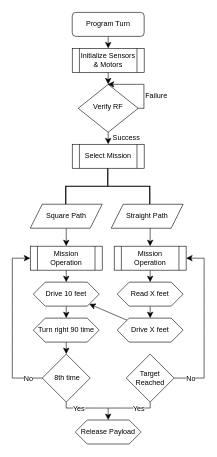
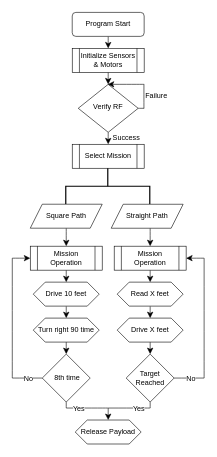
- <mxCell id="3" value="Program Turn" style="rounded=1;whiteSpace=wrap;html=1;fontSize=12;glass=0;strokeWidth=1;shadow=0;" parent="1" vertex="1"><mxGeometry x="120" y="20" width="120" height="40" as="geometry" /></mxCell>
+ <mxCell id="3" value="Program Start" style="rounded=1;whiteSpace=wrap;html=1;fontSize=12;glass=0;strokeWidth=1;shadow=0;" parent="1" vertex="1"><mxGeometry x="120" y="20" width="120" height="40" as="geometry" /></mxCell>
- <mxCell id="31" style="edgeStyle=none;curved=1;rounded=0;orthogonalLoop=1;jettySize=auto;html=1;fontSize=12;startSize=8;endSize=8;" edge="1" parent="1" source="32" target="20"><mxGeometry relative="1" as="geometry"><mxPoint x="250" y="580" as="targetPoint" /></mxGeometry></mxCell>
+ <mxCell id="31" style="edgeStyle=none;curved=1;rounded=0;orthogonalLoop=1;jettySize=auto;html=1;fontSize=12;startSize=8;endSize=8;entryX=0.5;entryY=0;entryDx=0;entryDy=0;" edge="1" parent="1" source="32" target="33"><mxGeometry relative="1" as="geometry"><mxPoint x="250" y="580" as="targetPoint" /></mxGeometry></mxCell>
